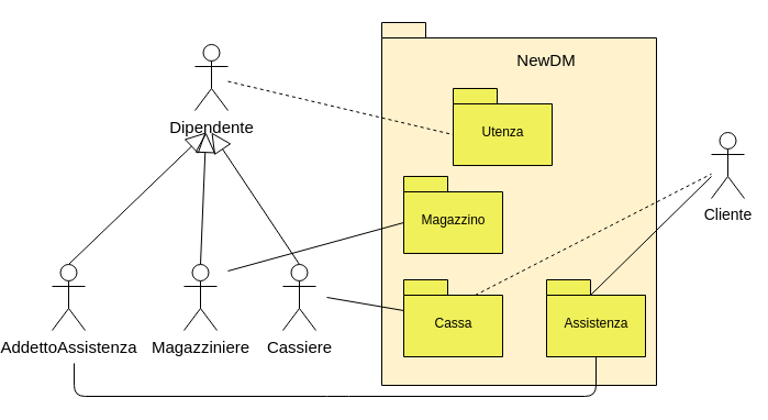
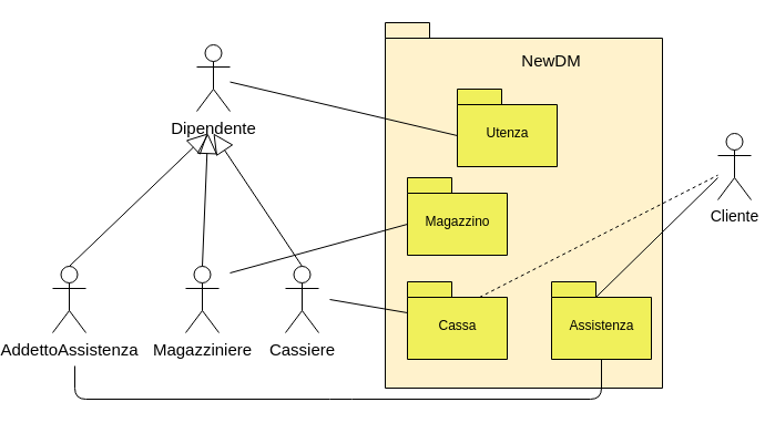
- <mxCell id="21" value="" style="endArrow=none;html=1;entryX=0;entryY=0;entryDx=0;entryDy=42;entryPerimeter=0;dashed=1;" edge="1" parent="1" source="8" target="4"><mxGeometry width="50" height="50" relative="1" as="geometry"><mxPoint x="410" y="260" as="sourcePoint" /><mxPoint x="460" y="210" as="targetPoint" /></mxGeometry></mxCell>
+ <mxCell id="21" value="" style="endArrow=none;html=1;entryX=0;entryY=0;entryDx=0;entryDy=42;entryPerimeter=0;" edge="1" parent="1" source="8" target="4"><mxGeometry width="50" height="50" relative="1" as="geometry"><mxPoint x="410" y="260" as="sourcePoint" /><mxPoint x="460" y="210" as="targetPoint" /></mxGeometry></mxCell>
